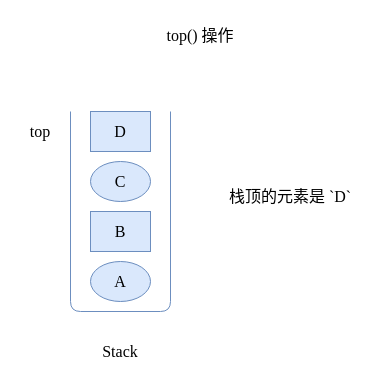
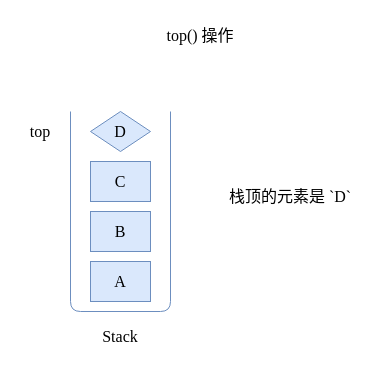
- <mxCell id="9" value="D" style="rounded=0;whiteSpace=wrap;html=1;shadow=0;strokeColor=#6c8ebf;strokeWidth=1;fontFamily=Ubuntu;fontSize=16;fontStyle=0;fillColor=#dae8fc;" vertex="1" parent="1"><mxGeometry x="90" y="111" width="60" height="40" as="geometry" /></mxCell>
+ <mxCell id="9" value="D" style="rhombus;whiteSpace=wrap;html=1;shadow=0;strokeColor=#6c8ebf;strokeWidth=1;fontFamily=Ubuntu;fontSize=16;fontStyle=0;fillColor=#dae8fc;" vertex="1" parent="1"><mxGeometry x="90" y="111" width="60" height="40" as="geometry" /></mxCell>
- <mxCell id="5" value="C" style="ellipse;whiteSpace=wrap;html=1;shadow=0;strokeColor=#6c8ebf;strokeWidth=1;fontFamily=Ubuntu;fontSize=16;fontStyle=0;fillColor=#dae8fc;" vertex="1" parent="1"><mxGeometry x="90" y="161" width="60" height="40" as="geometry" /></mxCell>
+ <mxCell id="5" value="C" style="rounded=0;whiteSpace=wrap;html=1;shadow=0;strokeColor=#6c8ebf;strokeWidth=1;fontFamily=Ubuntu;fontSize=16;fontStyle=0;fillColor=#dae8fc;" vertex="1" parent="1"><mxGeometry x="90" y="161" width="60" height="40" as="geometry" /></mxCell>
- <mxCell id="2" value="A" style="ellipse;whiteSpace=wrap;html=1;shadow=0;strokeColor=#6c8ebf;strokeWidth=1;fontFamily=Ubuntu;fontSize=16;fontStyle=0;fillColor=#dae8fc;" vertex="1" parent="1"><mxGeometry x="90" y="261" width="60" height="40" as="geometry" /></mxCell>
+ <mxCell id="2" value="A" style="rounded=0;whiteSpace=wrap;html=1;shadow=0;strokeColor=#6c8ebf;strokeWidth=1;fontFamily=Ubuntu;fontSize=16;fontStyle=0;fillColor=#dae8fc;" vertex="1" parent="1"><mxGeometry x="90" y="261" width="60" height="40" as="geometry" /></mxCell>
- <mxCell id="7" value="Stack" style="text;html=1;align=center;verticalAlign=middle;whiteSpace=wrap;rounded=0;fontFamily=Ubuntu;fontSize=16;fontStyle=0;" vertex="1" parent="1"><mxGeometry x="90" y="336" width="60" height="30" as="geometry" /></mxCell>
+ <mxCell id="7" value="Stack" style="text;html=1;align=center;verticalAlign=middle;whiteSpace=wrap;rounded=0;fontFamily=Ubuntu;fontSize=16;fontStyle=0;" vertex="1" parent="1"><mxGeometry x="90" y="321" width="60" height="30" as="geometry" /></mxCell>
